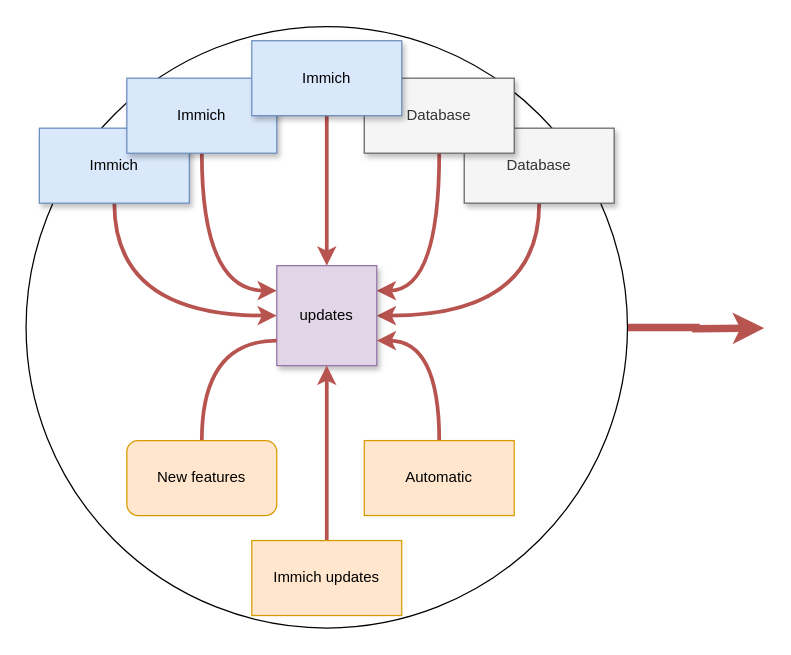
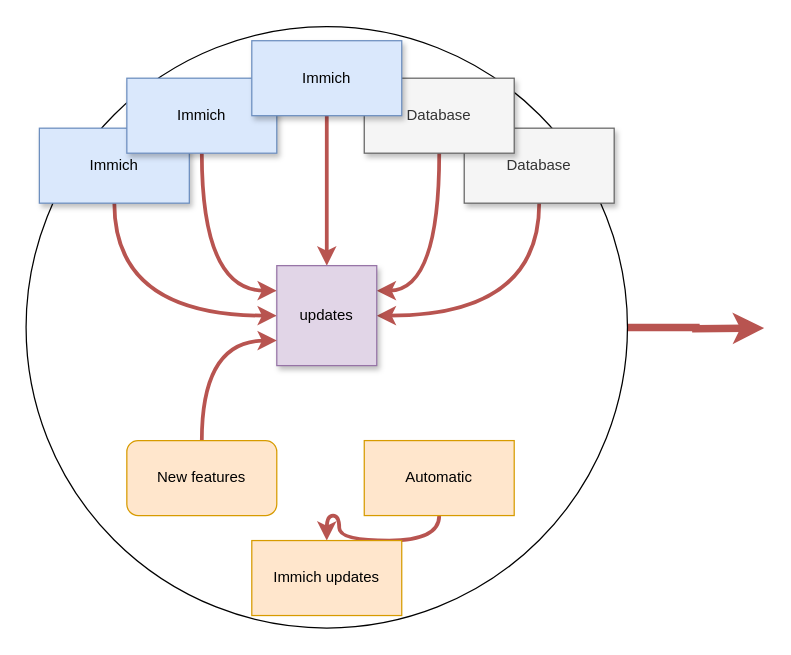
- <mxCell id="19" style="edgeStyle=orthogonalEdgeStyle;rounded=0;orthogonalLoop=1;jettySize=auto;html=1;entryX=0;entryY=0.75;entryDx=0;entryDy=0;curved=1;fillColor=#f8cecc;strokeColor=#b85450;strokeWidth=3;endArrow=none;" edge="1" parent="1" source="20" target="14"><mxGeometry relative="1" as="geometry" /></mxCell>
+ <mxCell id="19" style="edgeStyle=orthogonalEdgeStyle;rounded=0;orthogonalLoop=1;jettySize=auto;html=1;entryX=0;entryY=0.75;entryDx=0;entryDy=0;curved=1;fillColor=#f8cecc;strokeColor=#b85450;strokeWidth=3;" edge="1" parent="1" source="20" target="14"><mxGeometry relative="1" as="geometry" /></mxCell>
- <mxCell id="15" style="edgeStyle=orthogonalEdgeStyle;rounded=0;orthogonalLoop=1;jettySize=auto;html=1;entryX=1;entryY=0.75;entryDx=0;entryDy=0;curved=1;fillColor=#f8cecc;strokeColor=#b85450;strokeWidth=3;" edge="1" parent="1" source="16" target="14"><mxGeometry relative="1" as="geometry" /></mxCell>
+ <mxCell id="15" style="edgeStyle=orthogonalEdgeStyle;rounded=0;orthogonalLoop=1;jettySize=auto;html=1;curved=1;fillColor=#f8cecc;strokeColor=#b85450;strokeWidth=3;" edge="1" parent="1" source="16" target="18"><mxGeometry relative="1" as="geometry" /></mxCell>
- <mxCell id="17" style="edgeStyle=orthogonalEdgeStyle;rounded=0;orthogonalLoop=1;jettySize=auto;html=1;entryX=0.5;entryY=1;entryDx=0;entryDy=0;fillColor=#f8cecc;strokeColor=#b85450;strokeWidth=3;" edge="1" parent="1" source="18" target="14"><mxGeometry relative="1" as="geometry" /></mxCell>
